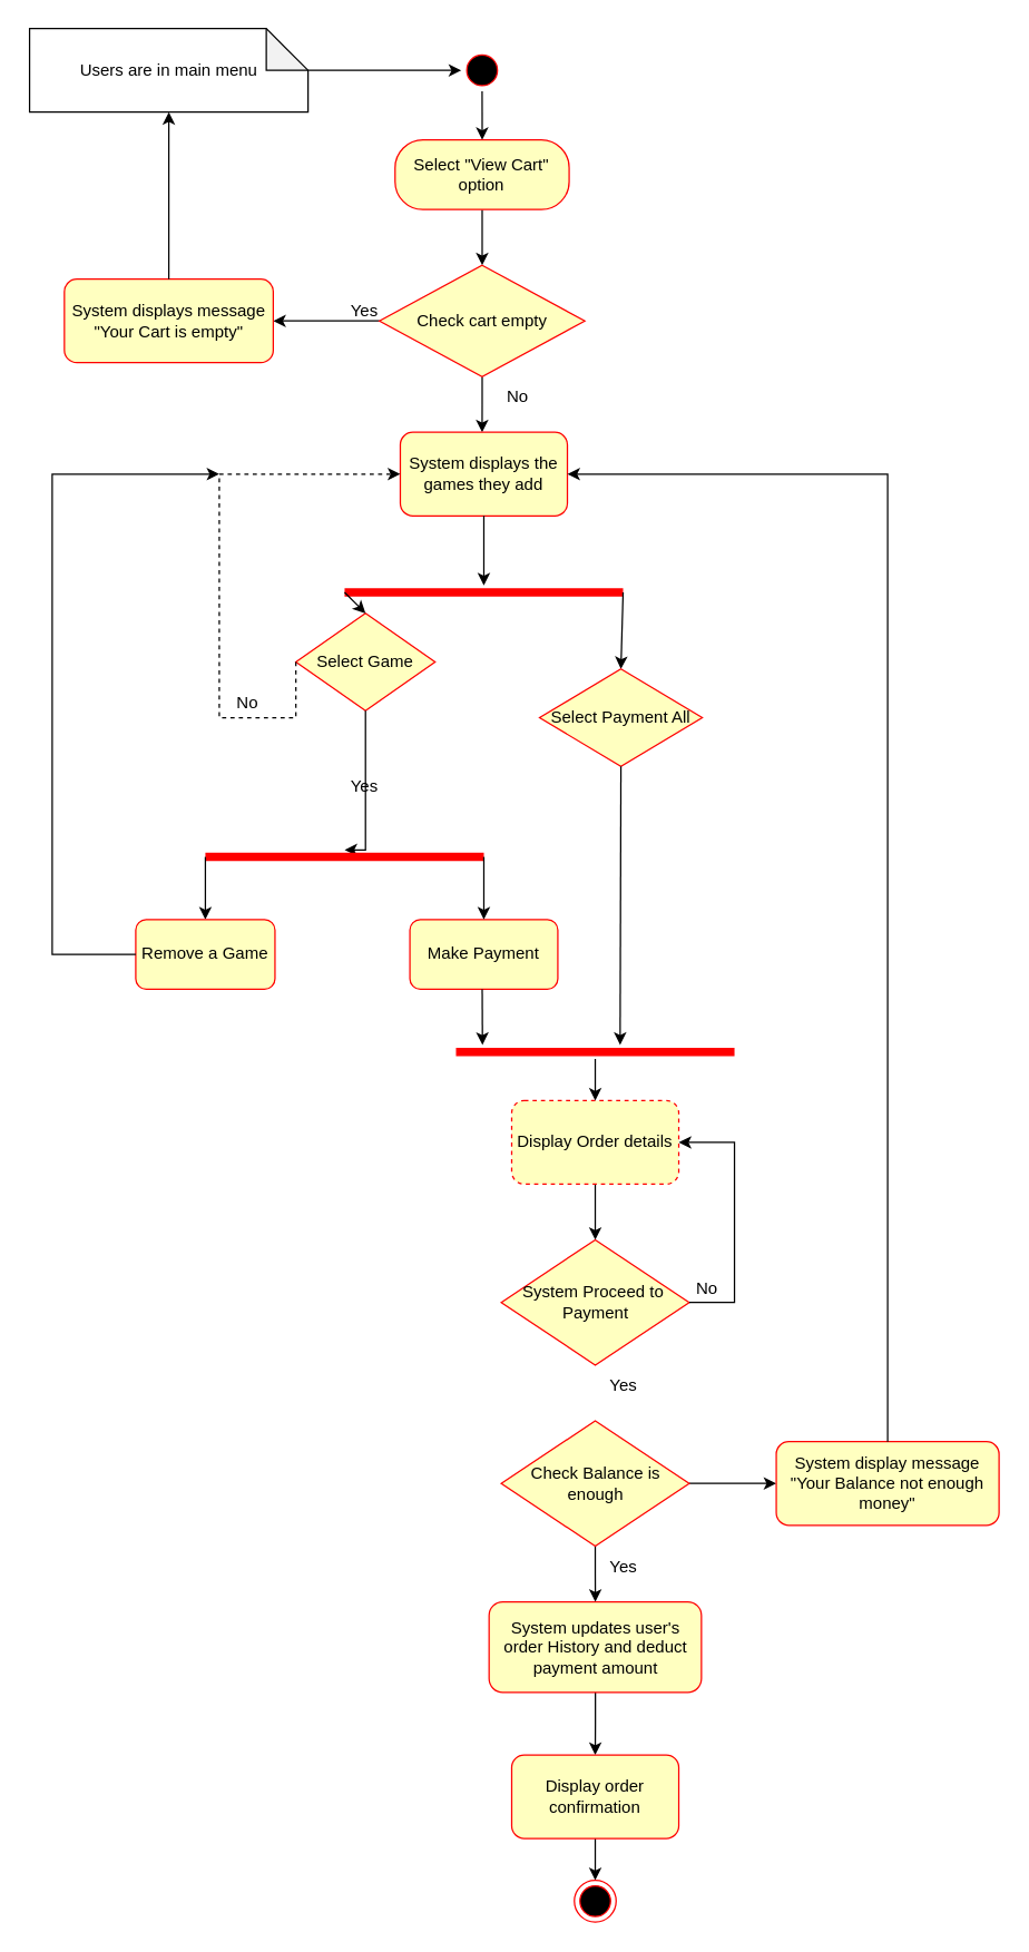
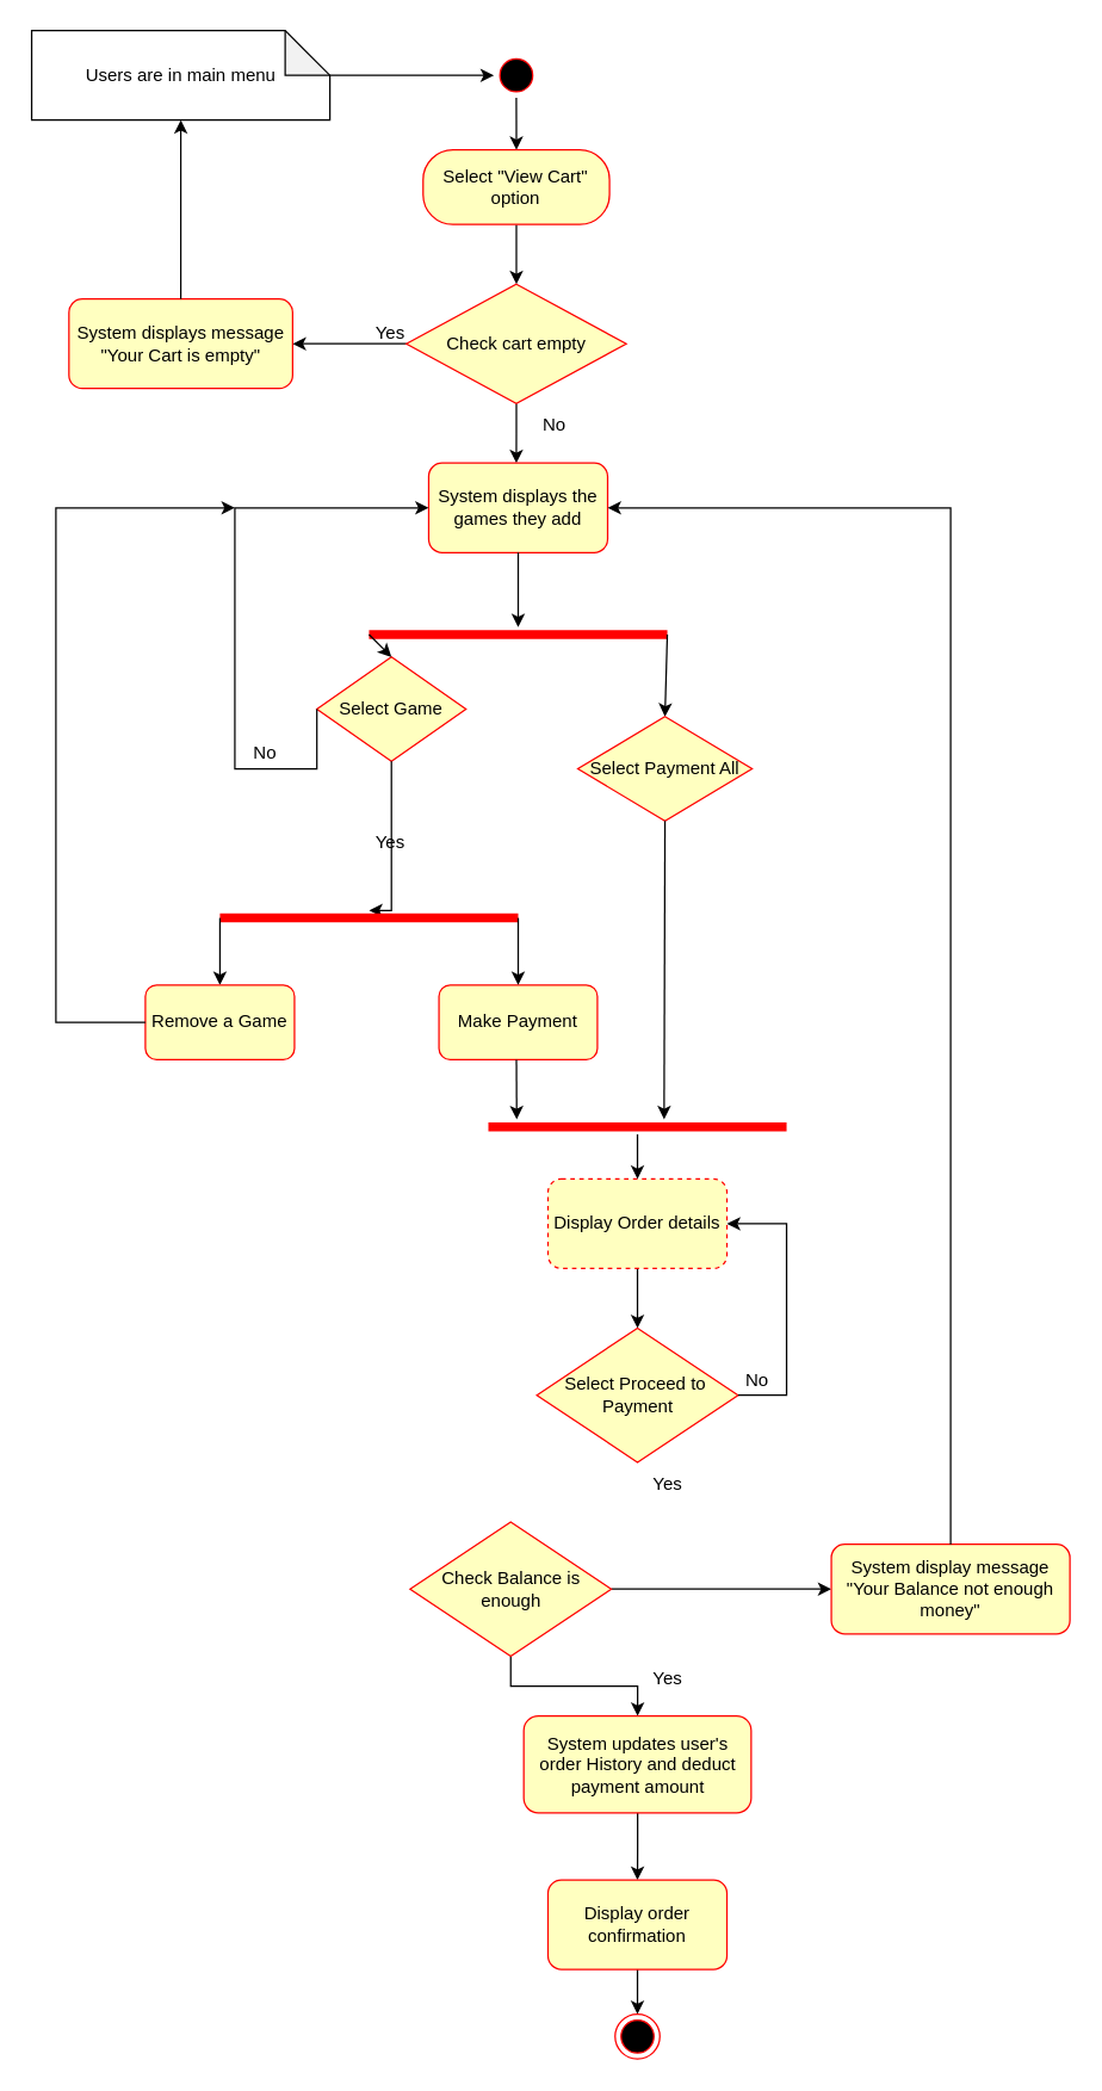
- <mxCell id="22" value="" style="edgeStyle=orthogonalEdgeStyle;rounded=0;orthogonalLoop=1;jettySize=auto;html=1;entryX=0;entryY=0.5;entryDx=0;entryDy=0;exitX=0;exitY=0.5;exitDx=0;exitDy=0;dashed=1;" edge="1" parent="1" source="17" target="15"><mxGeometry relative="1" as="geometry"><mxPoint x="197" y="460" as="sourcePoint" /><mxPoint x="197" y="500" as="targetPoint" /><Array as="points"><mxPoint x="157" y="515" /><mxPoint x="157" y="340" /></Array></mxGeometry></mxCell>
+ <mxCell id="22" value="" style="edgeStyle=orthogonalEdgeStyle;rounded=0;orthogonalLoop=1;jettySize=auto;html=1;entryX=0;entryY=0.5;entryDx=0;entryDy=0;exitX=0;exitY=0.5;exitDx=0;exitDy=0;" edge="1" parent="1" source="17" target="15"><mxGeometry relative="1" as="geometry"><mxPoint x="197" y="460" as="sourcePoint" /><mxPoint x="197" y="500" as="targetPoint" /><Array as="points"><mxPoint x="157" y="515" /><mxPoint x="157" y="340" /></Array></mxGeometry></mxCell>
- <mxCell id="28" value="System Proceed to&amp;nbsp; Payment" style="rhombus;whiteSpace=wrap;html=1;fontColor=#000000;fillColor=#ffffc0;strokeColor=#ff0000;" vertex="1" parent="1"><mxGeometry x="359.5" y="890" width="135" height="90" as="geometry" /></mxCell>
+ <mxCell id="28" value="Select Proceed to&amp;nbsp; Payment" style="rhombus;whiteSpace=wrap;html=1;fontColor=#000000;fillColor=#ffffc0;strokeColor=#ff0000;" vertex="1" parent="1"><mxGeometry x="359.5" y="890" width="135" height="90" as="geometry" /></mxCell>
- <mxCell id="34" value="Check Balance is enough" style="rhombus;whiteSpace=wrap;html=1;fontColor=#000000;fillColor=#ffffc0;strokeColor=#ff0000;" vertex="1" parent="1"><mxGeometry x="359.5" y="1020" width="135" height="90" as="geometry" /></mxCell>
+ <mxCell id="34" value="Check Balance is enough" style="rhombus;whiteSpace=wrap;html=1;fontColor=#000000;fillColor=#ffffc0;strokeColor=#ff0000;" vertex="1" parent="1"><mxGeometry x="274.5" y="1020" width="135" height="90" as="geometry" /></mxCell>
